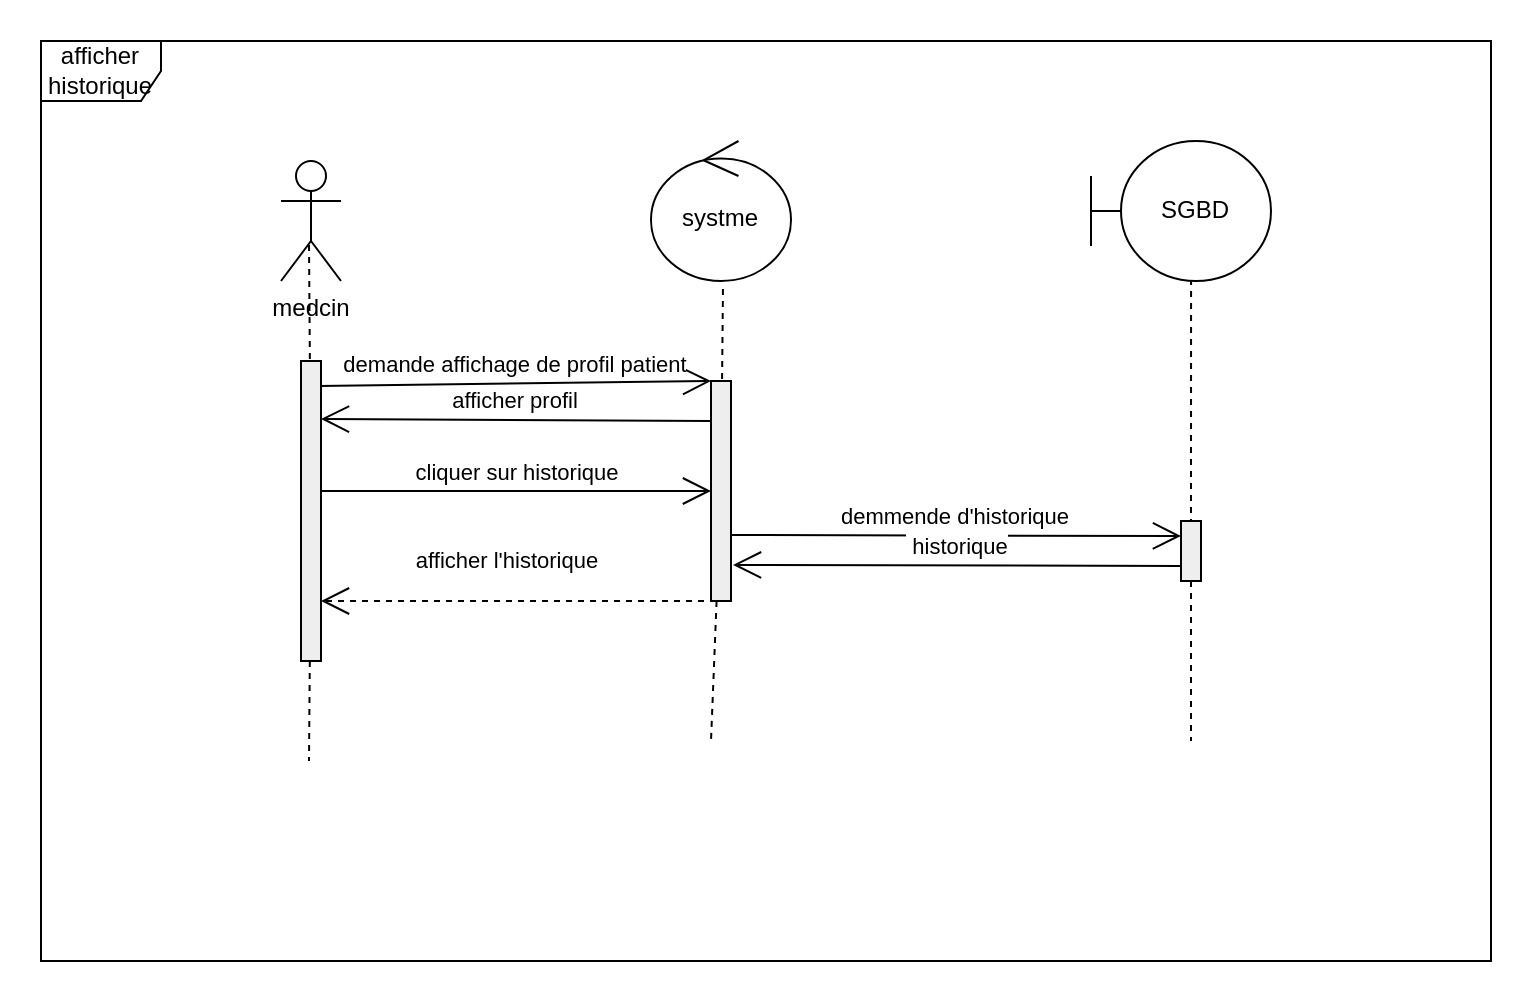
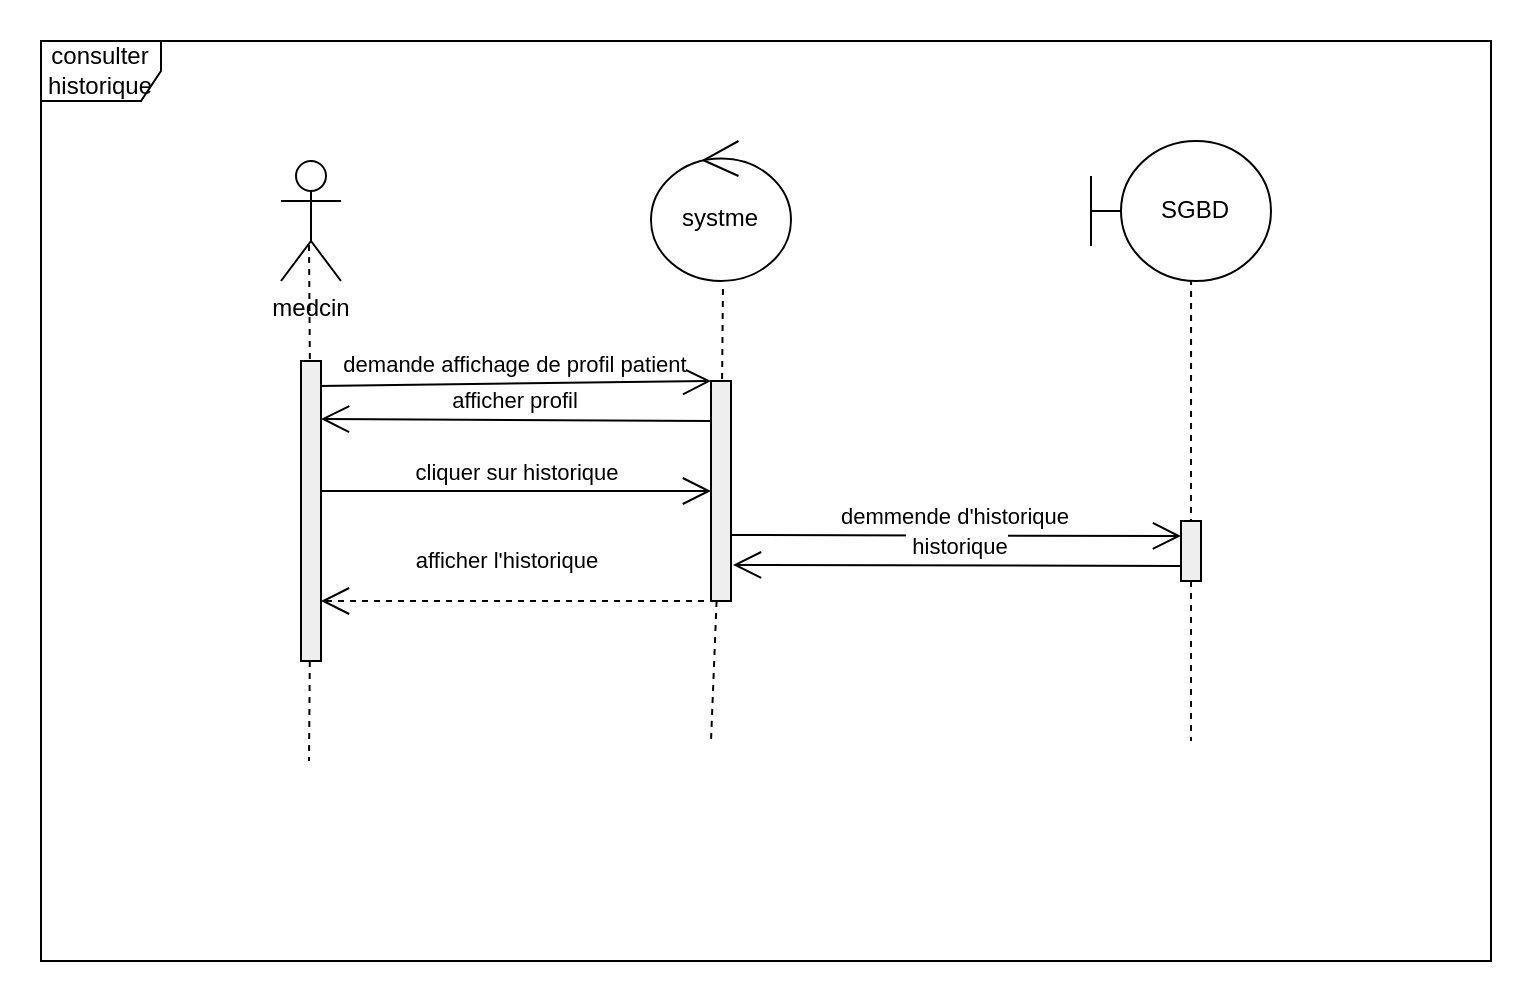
- <mxCell id="20" value="afficher&lt;br&gt;historique&lt;br&gt;" style="shape=umlFrame;whiteSpace=wrap;html=1;" vertex="1" parent="1"><mxGeometry x="20" y="20" width="725" height="460" as="geometry" /></mxCell>
+ <mxCell id="20" value="consulter&lt;br&gt;historique&lt;br&gt;" style="shape=umlFrame;whiteSpace=wrap;html=1;" vertex="1" parent="1"><mxGeometry x="20" y="20" width="725" height="460" as="geometry" /></mxCell>
